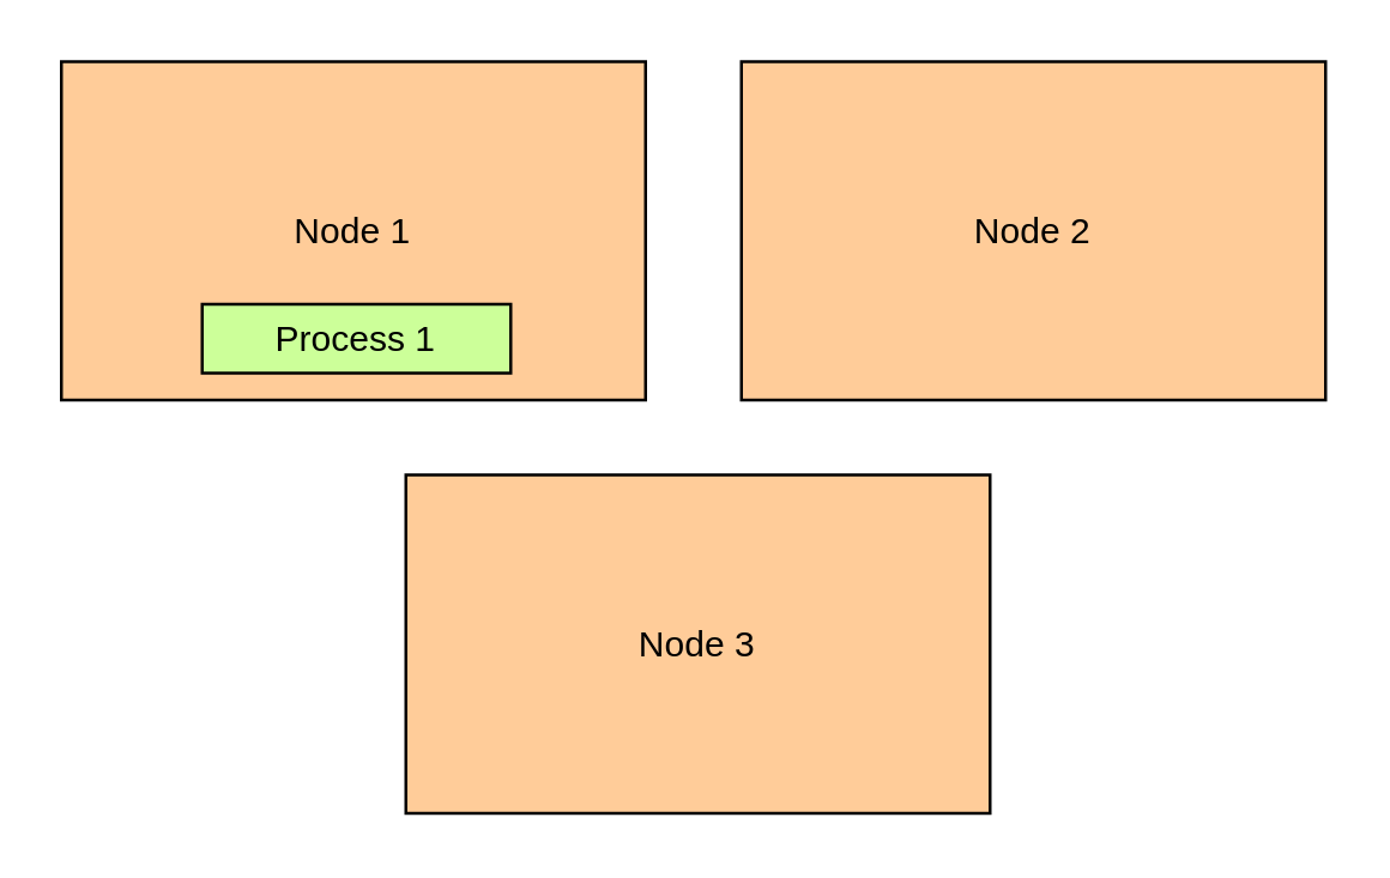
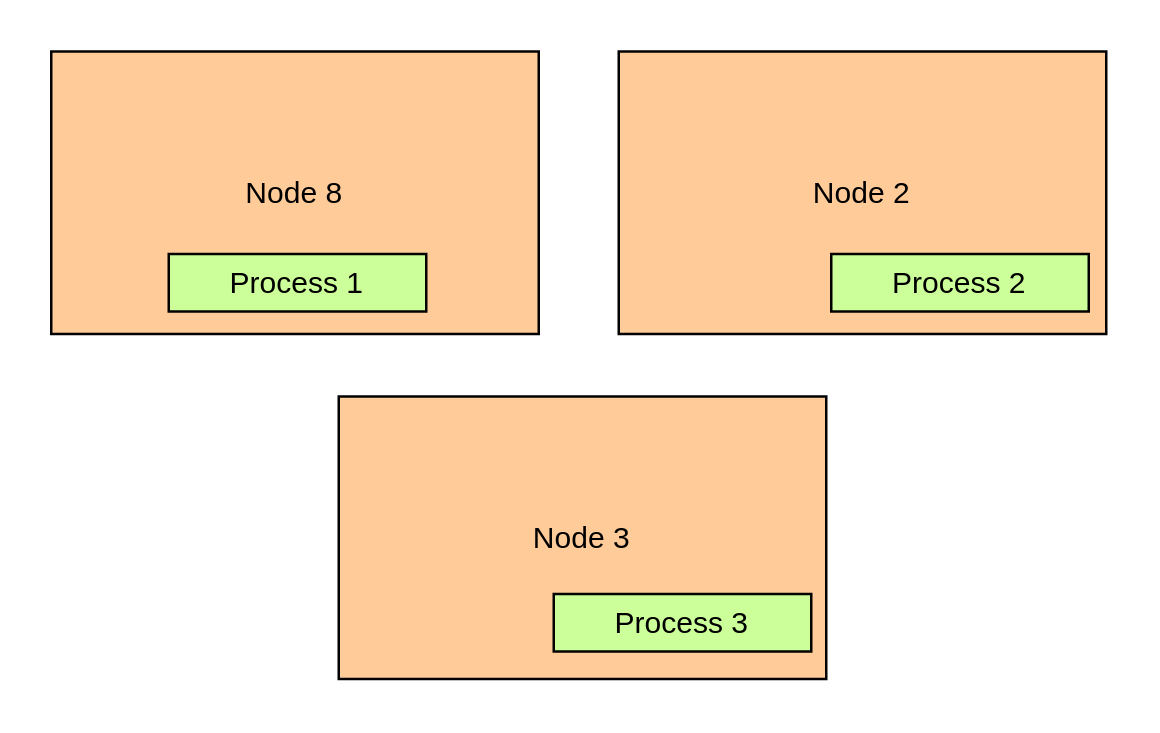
- <mxCell id="2" value="Node 1" style="rounded=0;whiteSpace=wrap;html=1;fillColor=#FFCC99;" vertex="1" parent="1"><mxGeometry x="20" y="20" width="195" height="113" as="geometry" /></mxCell>
+ <mxCell id="2" value="Node 8" style="rounded=0;whiteSpace=wrap;html=1;fillColor=#FFCC99;" vertex="1" parent="1"><mxGeometry x="20" y="20" width="195" height="113" as="geometry" /></mxCell>
+ <mxCell id="6" value="Process 2" style="rounded=0;whiteSpace=wrap;html=1;fillColor=#CCFF99;" vertex="1" parent="1"><mxGeometry x="332" y="101" width="103" height="23" as="geometry" /></mxCell>
+ <mxCell id="7" value="Process 3" style="rounded=0;whiteSpace=wrap;html=1;fillColor=#CCFF99;" vertex="1" parent="1"><mxGeometry x="221" y="237" width="103" height="23" as="geometry" /></mxCell>
